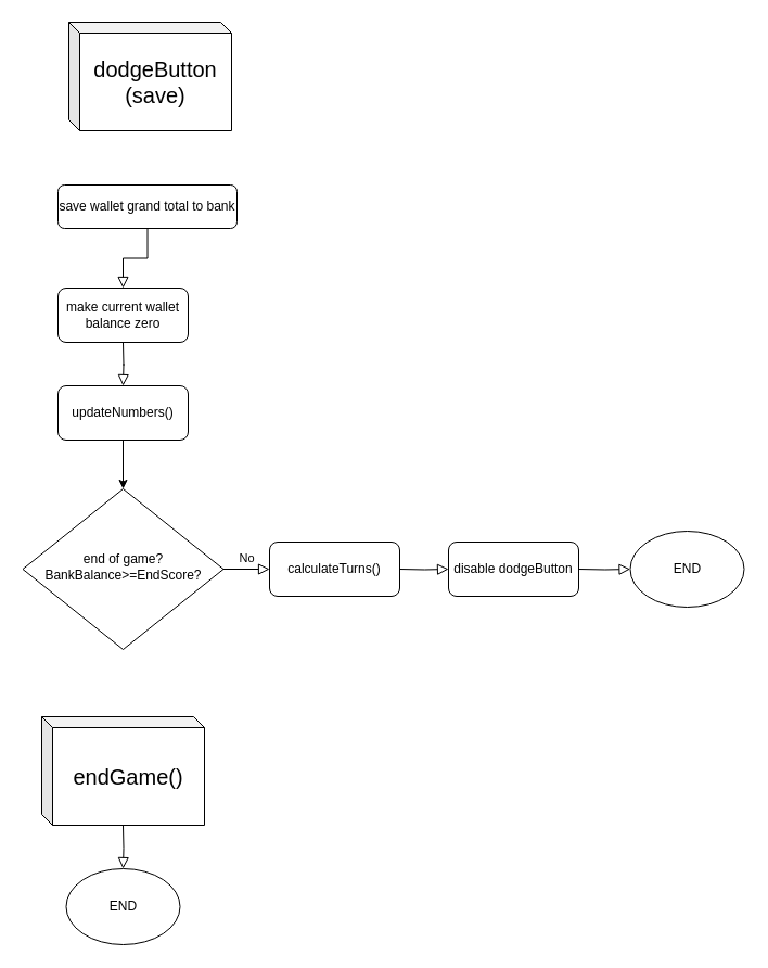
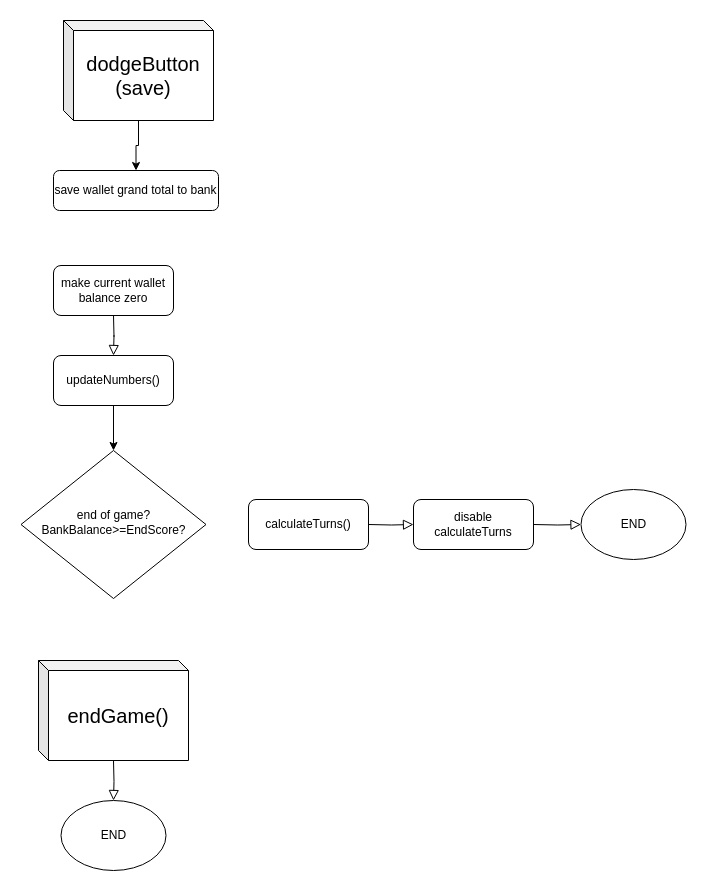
+ <mxCell id="4" style="edgeStyle=orthogonalEdgeStyle;rounded=0;orthogonalLoop=1;jettySize=auto;html=1;" parent="1" source="5" target="3" edge="1"><mxGeometry relative="1" as="geometry" /></mxCell>
- <mxCell id="2" value="" style="rounded=0;html=1;jettySize=auto;orthogonalLoop=1;fontSize=11;endArrow=block;endFill=0;endSize=8;strokeWidth=1;shadow=0;labelBackgroundColor=none;edgeStyle=orthogonalEdgeStyle;entryX=0.5;entryY=0;entryDx=0;entryDy=0;" parent="1" source="3" target="6" edge="1"><mxGeometry relative="1" as="geometry"><mxPoint x="113" y="270" as="targetPoint" /></mxGeometry></mxCell>
- <mxCell id="11" value="No" style="edgeStyle=orthogonalEdgeStyle;rounded=0;html=1;jettySize=auto;orthogonalLoop=1;fontSize=11;endArrow=block;endFill=0;endSize=8;strokeWidth=1;shadow=0;labelBackgroundColor=none;exitX=1;exitY=0.5;exitDx=0;exitDy=0;entryX=0;entryY=0.5;entryDx=0;entryDy=0;" edge="1" parent="1" source="10" target="12"><mxGeometry y="10" relative="1" as="geometry"><mxPoint as="offset" /><mxPoint x="188" y="930" as="sourcePoint" /><mxPoint x="218" y="490" as="targetPoint" /></mxGeometry></mxCell>
- <mxCell id="13" value="disable dodgeButton" style="rounded=1;whiteSpace=wrap;html=1;fontSize=12;glass=0;strokeWidth=1;shadow=0;" vertex="1" parent="1"><mxGeometry x="413" y="499" width="120" height="50" as="geometry" /></mxCell>
+ <mxCell id="13" value="disable calculateTurns" style="rounded=1;whiteSpace=wrap;html=1;fontSize=12;glass=0;strokeWidth=1;shadow=0;" vertex="1" parent="1"><mxGeometry x="413" y="499" width="120" height="50" as="geometry" /></mxCell>
